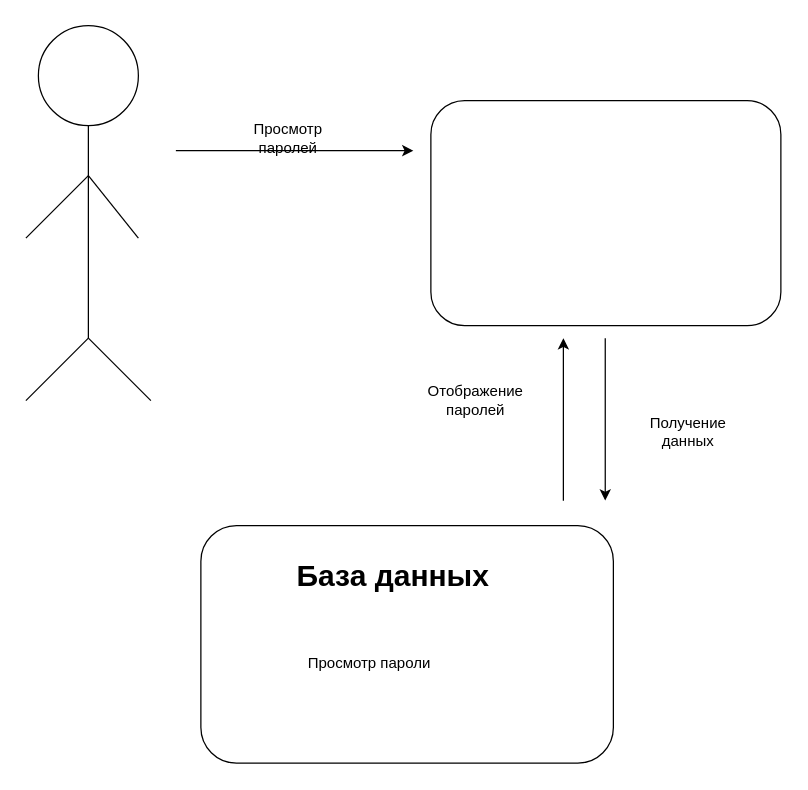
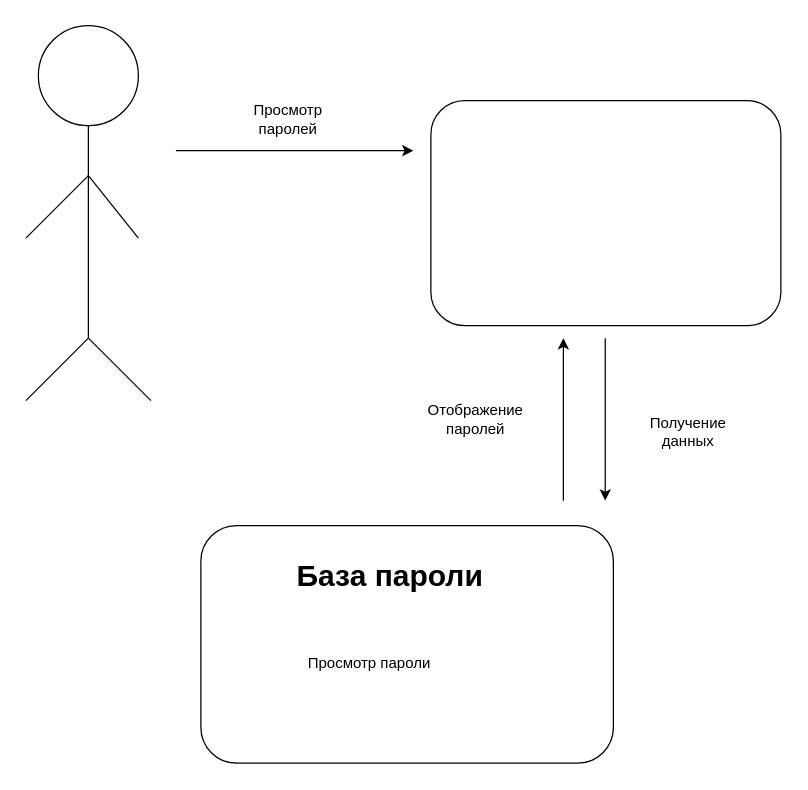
- <mxCell id="10" value="Просмотр паролей" style="text;html=1;align=center;verticalAlign=middle;whiteSpace=wrap;rounded=0;" parent="1" vertex="1"><mxGeometry x="200" y="95" width="60" height="30" as="geometry" /></mxCell>
+ <mxCell id="10" value="Просмотр паролей" style="text;html=1;align=center;verticalAlign=middle;whiteSpace=wrap;rounded=0;" parent="1" vertex="1"><mxGeometry x="200" y="80" width="60" height="30" as="geometry" /></mxCell>
- <mxCell id="14" value="Отображение паролей" style="text;html=1;align=center;verticalAlign=middle;whiteSpace=wrap;rounded=0;" parent="1" vertex="1"><mxGeometry x="350" y="305" width="60" height="30" as="geometry" /></mxCell>
+ <mxCell id="14" value="Отображение паролей" style="text;html=1;align=center;verticalAlign=middle;whiteSpace=wrap;rounded=0;" parent="1" vertex="1"><mxGeometry x="350" y="320" width="60" height="30" as="geometry" /></mxCell>
- <mxCell id="16" value="&lt;h1 style=&quot;margin-top: 0px;&quot;&gt;База данных&lt;/h1&gt;" style="text;html=1;whiteSpace=wrap;overflow=hidden;rounded=0;" parent="1" vertex="1"><mxGeometry x="235" y="440" width="180" height="120" as="geometry" /></mxCell>
+ <mxCell id="16" value="&lt;h1 style=&quot;margin-top: 0px;&quot;&gt;База пароли&lt;/h1&gt;" style="text;html=1;whiteSpace=wrap;overflow=hidden;rounded=0;" parent="1" vertex="1"><mxGeometry x="235" y="440" width="180" height="120" as="geometry" /></mxCell>
